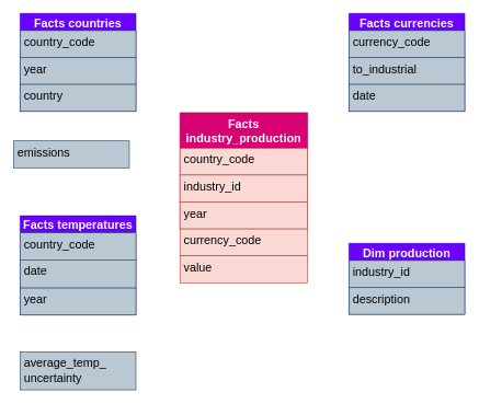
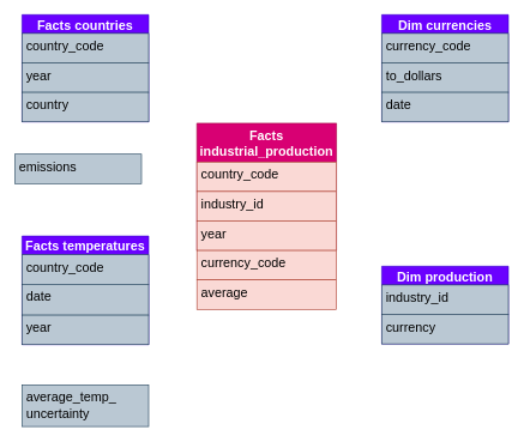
- <mxCell id="9" value="Facts currencies" style="swimlane;fontStyle=1;childLayout=stackLayout;horizontal=1;startSize=26;fillColor=#6a00ff;horizontalStack=0;resizeParent=1;resizeParentMax=0;resizeLast=0;collapsible=1;marginBottom=0;fontSize=18;fontFamily=Helvetica;strokeColor=#3700CC;fontColor=#ffffff;" parent="1" vertex="1"><mxGeometry x="530" y="20" width="176" height="149" as="geometry" /></mxCell>
+ <mxCell id="9" value="Dim currencies" style="swimlane;fontStyle=1;childLayout=stackLayout;horizontal=1;startSize=26;fillColor=#6a00ff;horizontalStack=0;resizeParent=1;resizeParentMax=0;resizeLast=0;collapsible=1;marginBottom=0;fontSize=18;fontFamily=Helvetica;strokeColor=#3700CC;fontColor=#ffffff;" parent="1" vertex="1"><mxGeometry x="530" y="20" width="176" height="149" as="geometry" /></mxCell>
- <mxCell id="11" value="to_industrial" style="text;align=left;verticalAlign=top;spacingLeft=4;spacingRight=4;overflow=hidden;rotatable=0;points=[[0,0.5],[1,0.5]];portConstraint=eastwest;fontSize=18;fillColor=#bac8d3;strokeColor=#23445d;fontColor=#000000;" parent="9" vertex="1"><mxGeometry y="67" width="176" height="41" as="geometry" /></mxCell>
+ <mxCell id="11" value="to_dollars" style="text;align=left;verticalAlign=top;spacingLeft=4;spacingRight=4;overflow=hidden;rotatable=0;points=[[0,0.5],[1,0.5]];portConstraint=eastwest;fontSize=18;fillColor=#bac8d3;strokeColor=#23445d;fontColor=#000000;" parent="9" vertex="1"><mxGeometry y="67" width="176" height="41" as="geometry" /></mxCell>
- <mxCell id="3" value="Facts&#10;industry_production" style="swimlane;fontStyle=1;childLayout=stackLayout;horizontal=1;startSize=54;fillColor=#d80073;horizontalStack=0;resizeParent=1;resizeParentMax=0;resizeLast=0;collapsible=1;marginBottom=0;fontSize=18;fontFamily=Helvetica;strokeColor=#A50040;fontColor=#ffffff;" parent="2" vertex="1"><mxGeometry width="194" height="177" as="geometry" /></mxCell>
+ <mxCell id="3" value="Facts&#10;industrial_production" style="swimlane;fontStyle=1;childLayout=stackLayout;horizontal=1;startSize=54;fillColor=#d80073;horizontalStack=0;resizeParent=1;resizeParentMax=0;resizeLast=0;collapsible=1;marginBottom=0;fontSize=18;fontFamily=Helvetica;strokeColor=#A50040;fontColor=#ffffff;" parent="2" vertex="1"><mxGeometry width="194" height="177" as="geometry" /></mxCell>
- <mxCell id="8" value="value" style="text;align=left;verticalAlign=top;spacingLeft=4;spacingRight=4;overflow=hidden;rotatable=0;points=[[0,0.5],[1,0.5]];portConstraint=eastwest;fontSize=18;fillColor=#fad9d5;strokeColor=#ae4132;fontColor=#000000;" parent="2" vertex="1"><mxGeometry y="218" width="194" height="41" as="geometry" /></mxCell>
+ <mxCell id="8" value="average" style="text;align=left;verticalAlign=top;spacingLeft=4;spacingRight=4;overflow=hidden;rotatable=0;points=[[0,0.5],[1,0.5]];portConstraint=eastwest;fontSize=18;fillColor=#fad9d5;strokeColor=#ae4132;fontColor=#000000;" parent="2" vertex="1"><mxGeometry y="218" width="194" height="41" as="geometry" /></mxCell>
- <mxCell id="25" value="description" style="text;align=left;verticalAlign=top;spacingLeft=4;spacingRight=4;overflow=hidden;rotatable=0;points=[[0,0.5],[1,0.5]];portConstraint=eastwest;fontSize=18;fillColor=#bac8d3;strokeColor=#23445d;fontColor=#000000;" parent="23" vertex="1"><mxGeometry y="67" width="176" height="41" as="geometry" /></mxCell>
+ <mxCell id="25" value="currency" style="text;align=left;verticalAlign=top;spacingLeft=4;spacingRight=4;overflow=hidden;rotatable=0;points=[[0,0.5],[1,0.5]];portConstraint=eastwest;fontSize=18;fillColor=#bac8d3;strokeColor=#23445d;fontColor=#000000;" parent="23" vertex="1"><mxGeometry y="67" width="176" height="41" as="geometry" /></mxCell>
